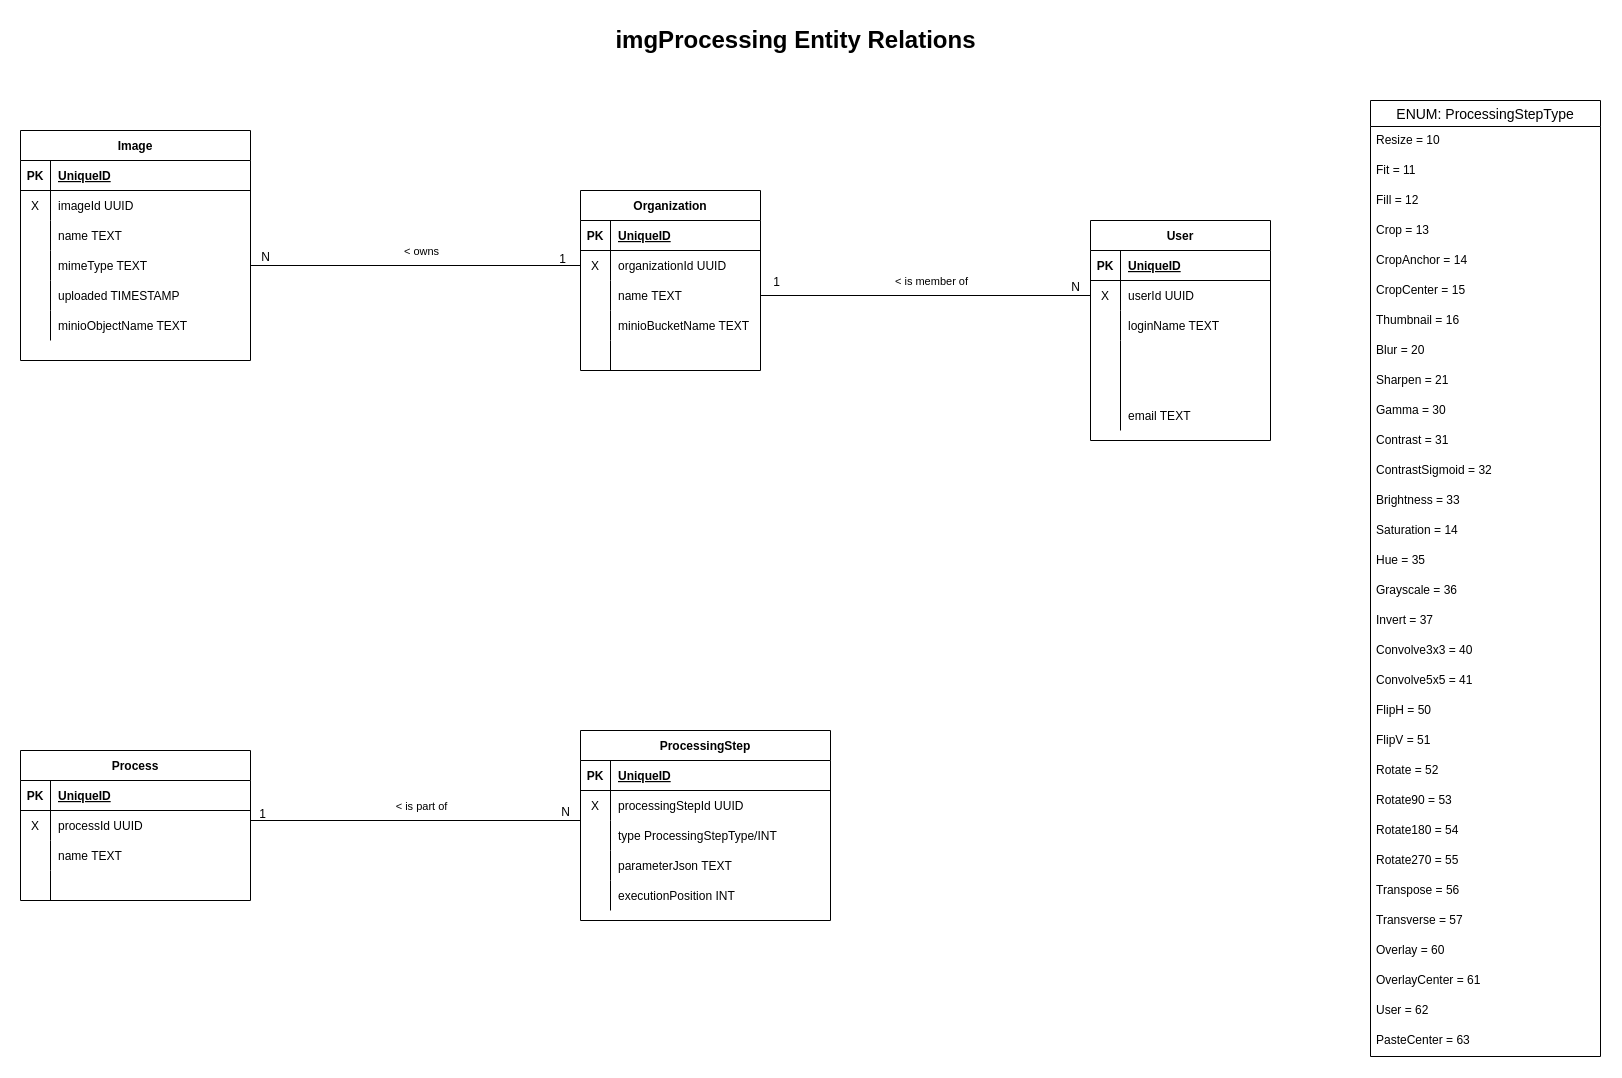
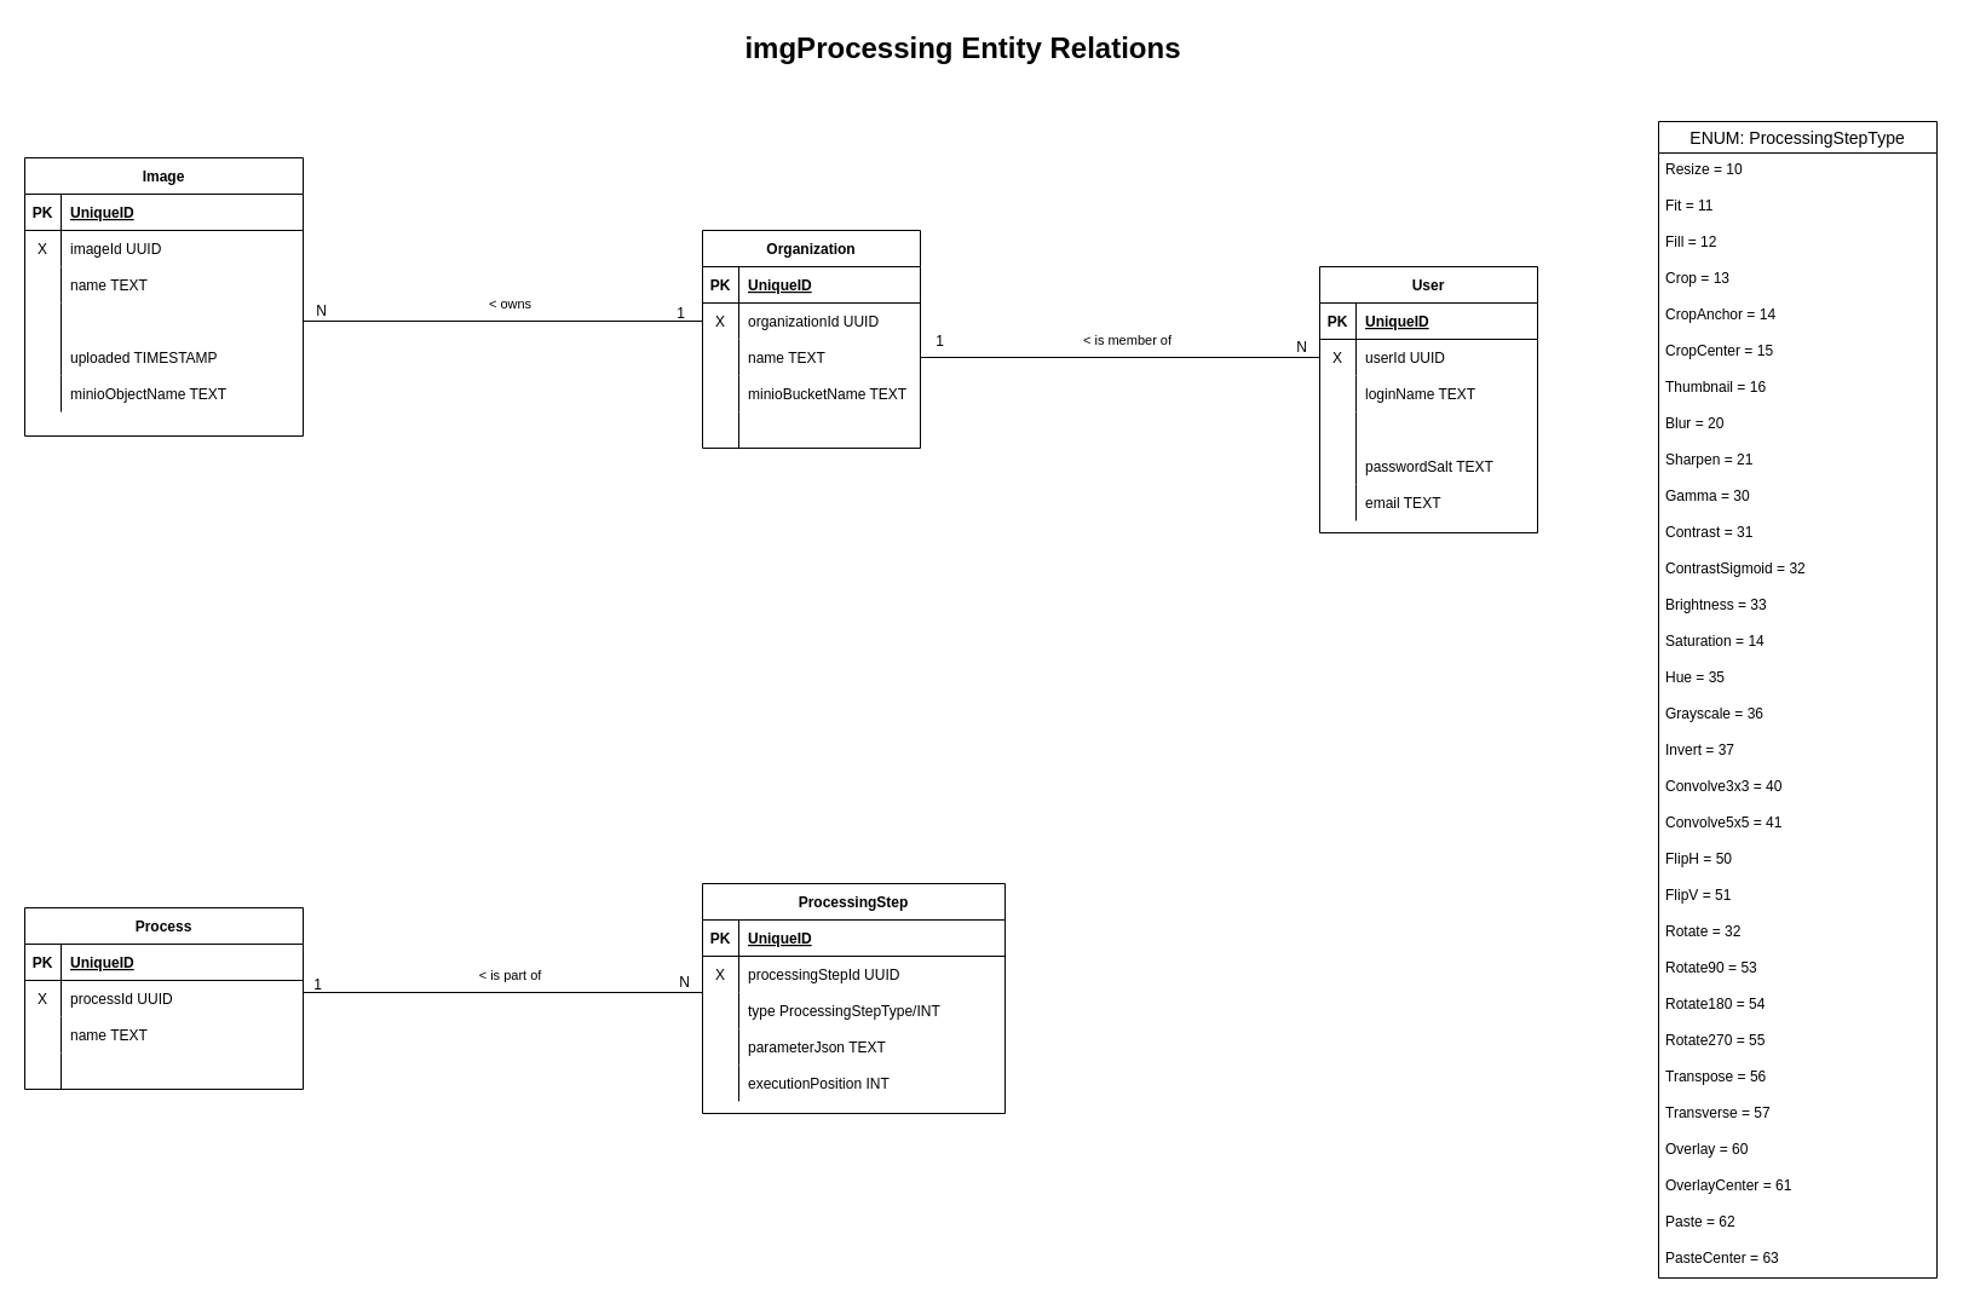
- <mxCell id="15" value="mimeType TEXT" style="shape=partialRectangle;connectable=0;fillColor=none;top=0;left=0;bottom=0;right=0;align=left;spacingLeft=6;overflow=hidden;" parent="13" vertex="1"><mxGeometry x="30" width="200" height="30" as="geometry" /></mxCell>
+ <mxCell id="57" value="passwordSalt TEXT" style="shape=partialRectangle;connectable=0;fillColor=none;top=0;left=0;bottom=0;right=0;align=left;spacingLeft=6;overflow=hidden;" parent="55" vertex="1"><mxGeometry x="30" width="150" height="30" as="geometry" /></mxCell>
- <mxCell id="116" value="Rotate = 52" style="text;strokeColor=none;fillColor=none;spacingLeft=4;spacingRight=4;overflow=hidden;rotatable=0;points=[[0,0.5],[1,0.5]];portConstraint=eastwest;fontSize=12;" parent="94" vertex="1"><mxGeometry y="656" width="230" height="30" as="geometry" /></mxCell>
+ <mxCell id="116" value="Rotate = 32" style="text;strokeColor=none;fillColor=none;spacingLeft=4;spacingRight=4;overflow=hidden;rotatable=0;points=[[0,0.5],[1,0.5]];portConstraint=eastwest;fontSize=12;" parent="94" vertex="1"><mxGeometry y="656" width="230" height="30" as="geometry" /></mxCell>
- <mxCell id="124" value="User = 62" style="text;strokeColor=none;fillColor=none;spacingLeft=4;spacingRight=4;overflow=hidden;rotatable=0;points=[[0,0.5],[1,0.5]];portConstraint=eastwest;fontSize=12;" parent="94" vertex="1"><mxGeometry y="896" width="230" height="30" as="geometry" /></mxCell>
+ <mxCell id="124" value="Paste = 62" style="text;strokeColor=none;fillColor=none;spacingLeft=4;spacingRight=4;overflow=hidden;rotatable=0;points=[[0,0.5],[1,0.5]];portConstraint=eastwest;fontSize=12;" parent="94" vertex="1"><mxGeometry y="896" width="230" height="30" as="geometry" /></mxCell>
